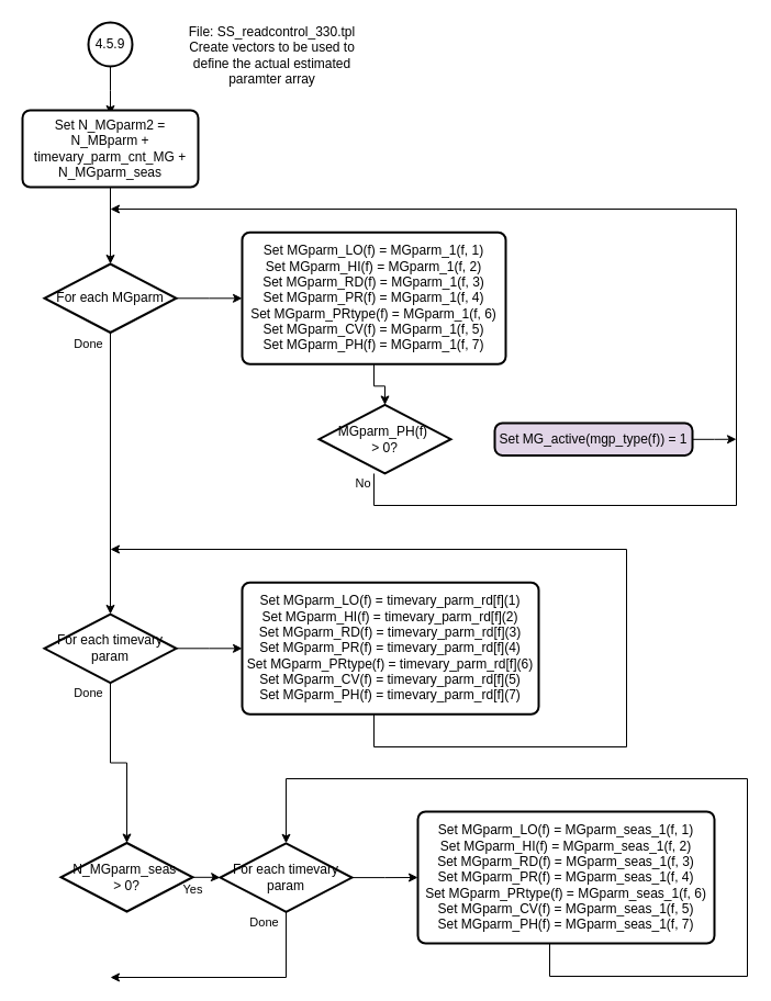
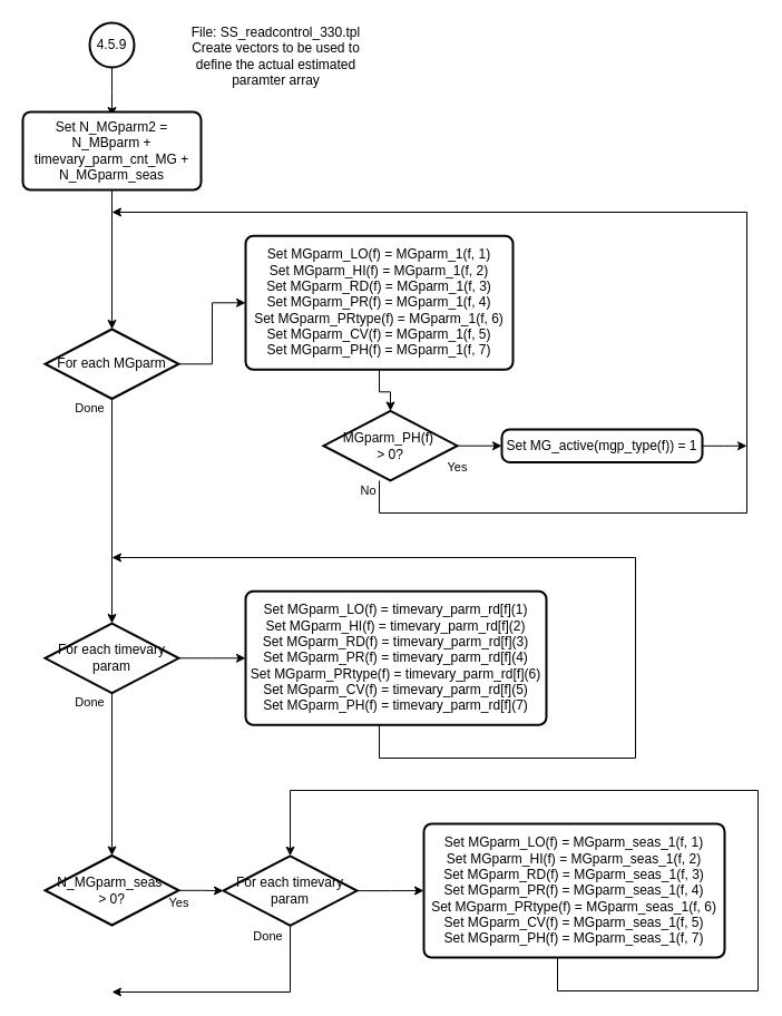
- <mxCell id="7" value="For each MGparm" style="strokeWidth=2;html=1;shape=mxgraph.flowchart.decision;whiteSpace=wrap;" parent="1" vertex="1"><mxGeometry x="40" y="240" width="120" height="62.5" as="geometry" /></mxCell>
+ <mxCell id="7" value="For each MGparm" style="strokeWidth=2;html=1;shape=mxgraph.flowchart.decision;whiteSpace=wrap;" parent="1" vertex="1"><mxGeometry x="40" y="295" width="120" height="62.5" as="geometry" /></mxCell>
+ <mxCell id="14" value="Yes" style="edgeStyle=orthogonalEdgeStyle;rounded=0;orthogonalLoop=1;jettySize=auto;html=1;" parent="1" source="16" target="18" edge="1"><mxGeometry x="-1" y="-19" relative="1" as="geometry"><mxPoint as="offset" /></mxGeometry></mxCell>
- <mxCell id="18" value="Set MG_active(mgp_type(f)) = 1" style="rounded=1;whiteSpace=wrap;html=1;absoluteArcSize=1;arcSize=14;strokeWidth=2;fillColor=#e1d5e7;" parent="1" vertex="1"><mxGeometry x="450" y="385" width="180" height="29.46" as="geometry" /></mxCell>
+ <mxCell id="18" value="Set MG_active(mgp_type(f)) = 1" style="rounded=1;whiteSpace=wrap;html=1;absoluteArcSize=1;arcSize=14;strokeWidth=2;" parent="1" vertex="1"><mxGeometry x="450" y="385" width="180" height="29.46" as="geometry" /></mxCell>
- <mxCell id="13" value="N_MGparm_seas&amp;nbsp;&lt;br&gt;&amp;gt; 0?" style="strokeWidth=2;html=1;shape=mxgraph.flowchart.decision;whiteSpace=wrap;" parent="1" vertex="1"><mxGeometry x="55" y="767.5" width="120" height="62.5" as="geometry" /></mxCell>
+ <mxCell id="13" value="N_MGparm_seas&amp;nbsp;&lt;br&gt;&amp;gt; 0?" style="strokeWidth=2;html=1;shape=mxgraph.flowchart.decision;whiteSpace=wrap;" parent="1" vertex="1"><mxGeometry x="40" y="767.5" width="120" height="62.5" as="geometry" /></mxCell>
